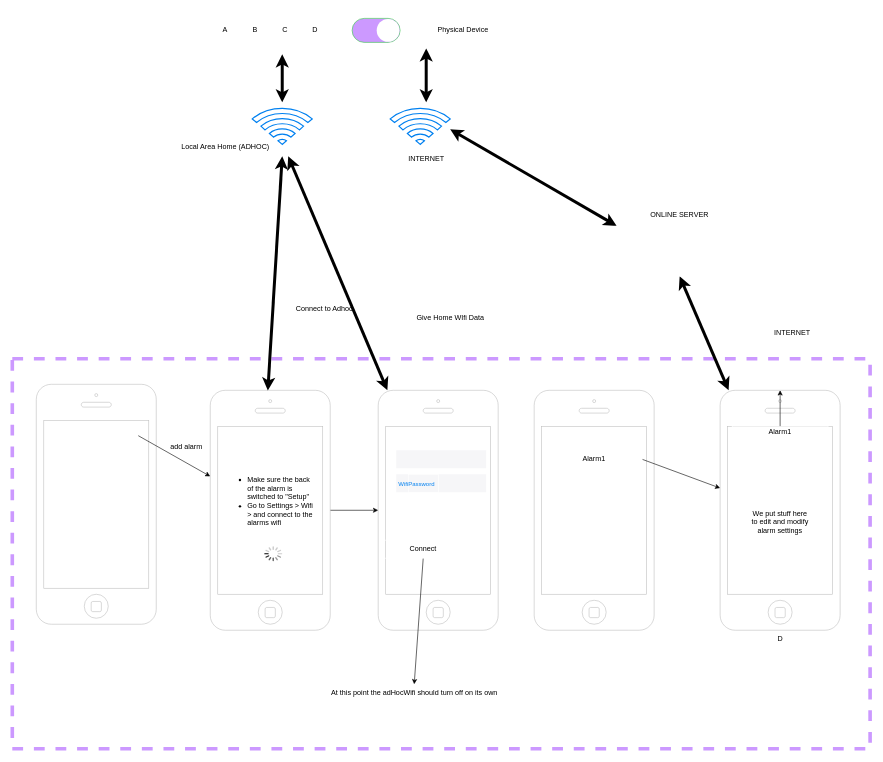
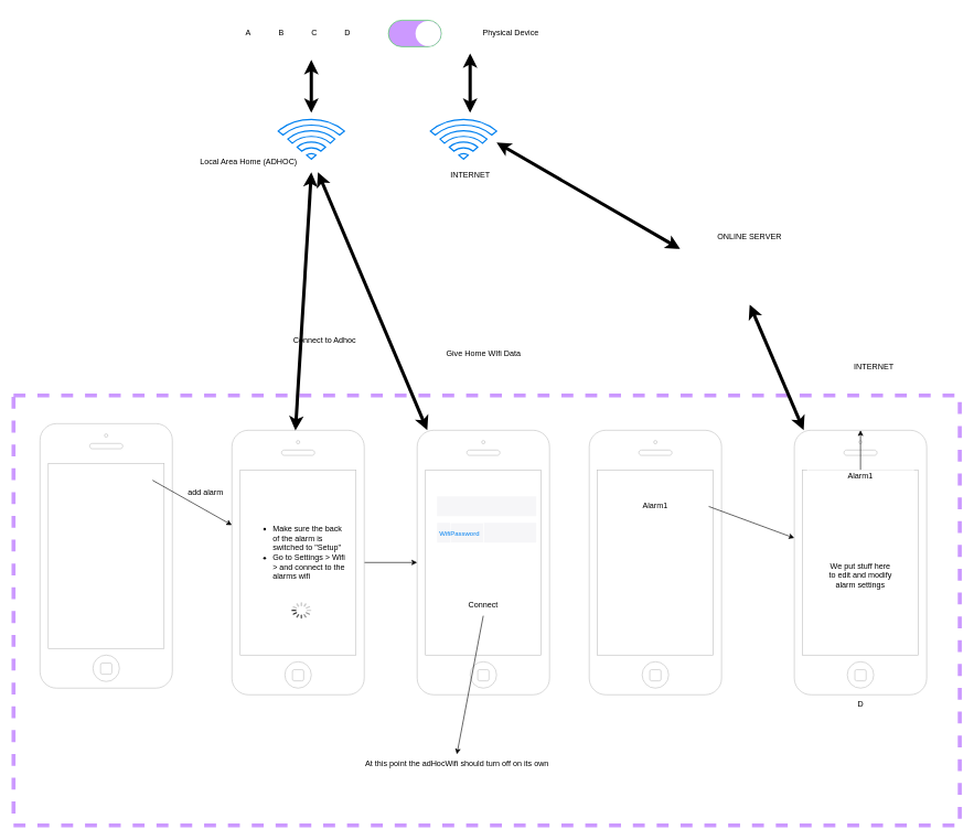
- <mxCell id="33" value="Connect to Adhoc" style="text;html=1;align=center;verticalAlign=middle;resizable=0;points=[];autosize=1;strokeColor=none;fillColor=none;" vertex="1" parent="1"><mxGeometry x="480" y="500" width="120" height="30" as="geometry" /></mxCell>
+ <mxCell id="33" value="Connect to Adhoc" style="text;html=1;align=center;verticalAlign=middle;resizable=0;points=[];autosize=1;strokeColor=none;fillColor=none;" vertex="1" parent="1"><mxGeometry x="430" y="500" width="120" height="30" as="geometry" /></mxCell>
- <mxCell id="34" value="Give Home WIfi Data" style="text;html=1;align=center;verticalAlign=middle;resizable=0;points=[];autosize=1;strokeColor=none;fillColor=none;" vertex="1" parent="1"><mxGeometry x="680" y="515" width="140" height="30" as="geometry" /></mxCell>
+ <mxCell id="34" value="Give Home WIfi Data" style="text;html=1;align=center;verticalAlign=middle;resizable=0;points=[];autosize=1;strokeColor=none;fillColor=none;" vertex="1" parent="1"><mxGeometry x="660" y="520" width="140" height="30" as="geometry" /></mxCell>
- <mxCell id="15" value="Connect" style="rounded=1;whiteSpace=wrap;html=1;strokeColor=#FFFFFF;strokeWidth=1;fillColor=none;gradientColor=none;" vertex="1" parent="1"><mxGeometry x="635" y="900" width="140" height="30" as="geometry" /></mxCell>
+ <mxCell id="15" value="Connect" style="rounded=1;whiteSpace=wrap;html=1;strokeColor=#FFFFFF;strokeWidth=1;fillColor=none;gradientColor=none;" vertex="1" parent="1"><mxGeometry x="660" y="900" width="140" height="30" as="geometry" /></mxCell>
